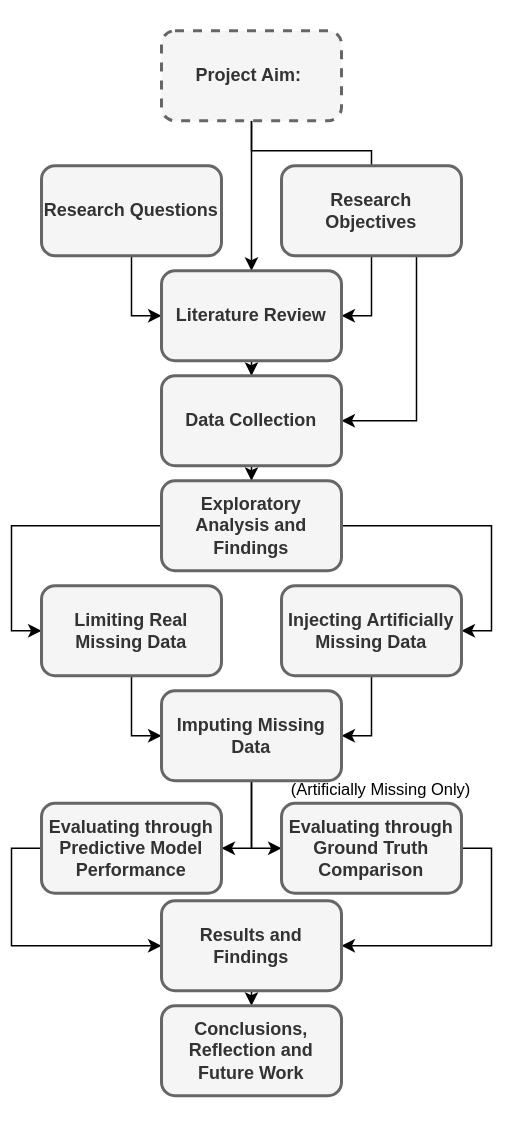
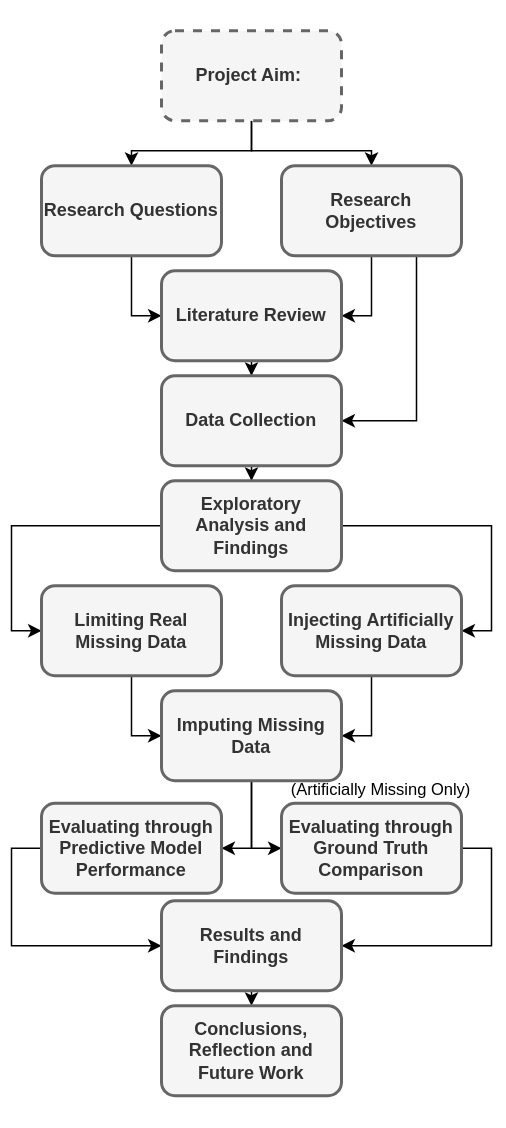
- <mxCell id="3" style="edgeStyle=orthogonalEdgeStyle;rounded=0;orthogonalLoop=1;jettySize=auto;html=1;exitX=0.5;exitY=1;exitDx=0;exitDy=0;entryX=0.5;entryY=0;entryDx=0;entryDy=0;endArrow=none;" edge="1" parent="1" source="4" target="7"><mxGeometry relative="1" as="geometry" /></mxCell>
+ <mxCell id="3" style="edgeStyle=orthogonalEdgeStyle;rounded=0;orthogonalLoop=1;jettySize=auto;html=1;exitX=0.5;exitY=1;exitDx=0;exitDy=0;entryX=0.5;entryY=0;entryDx=0;entryDy=0;" edge="1" parent="1" source="4" target="7"><mxGeometry relative="1" as="geometry" /></mxCell>
- <mxCell id="2" style="edgeStyle=orthogonalEdgeStyle;rounded=0;orthogonalLoop=1;jettySize=auto;html=1;exitX=0.5;exitY=1;exitDx=0;exitDy=0;" edge="1" parent="1" source="4" target="11"><mxGeometry relative="1" as="geometry" /></mxCell>
+ <mxCell id="2" style="edgeStyle=orthogonalEdgeStyle;rounded=0;orthogonalLoop=1;jettySize=auto;html=1;exitX=0.5;exitY=1;exitDx=0;exitDy=0;entryX=0.5;entryY=0;entryDx=0;entryDy=0;" edge="1" parent="1" source="4" target="9"><mxGeometry relative="1" as="geometry" /></mxCell>
